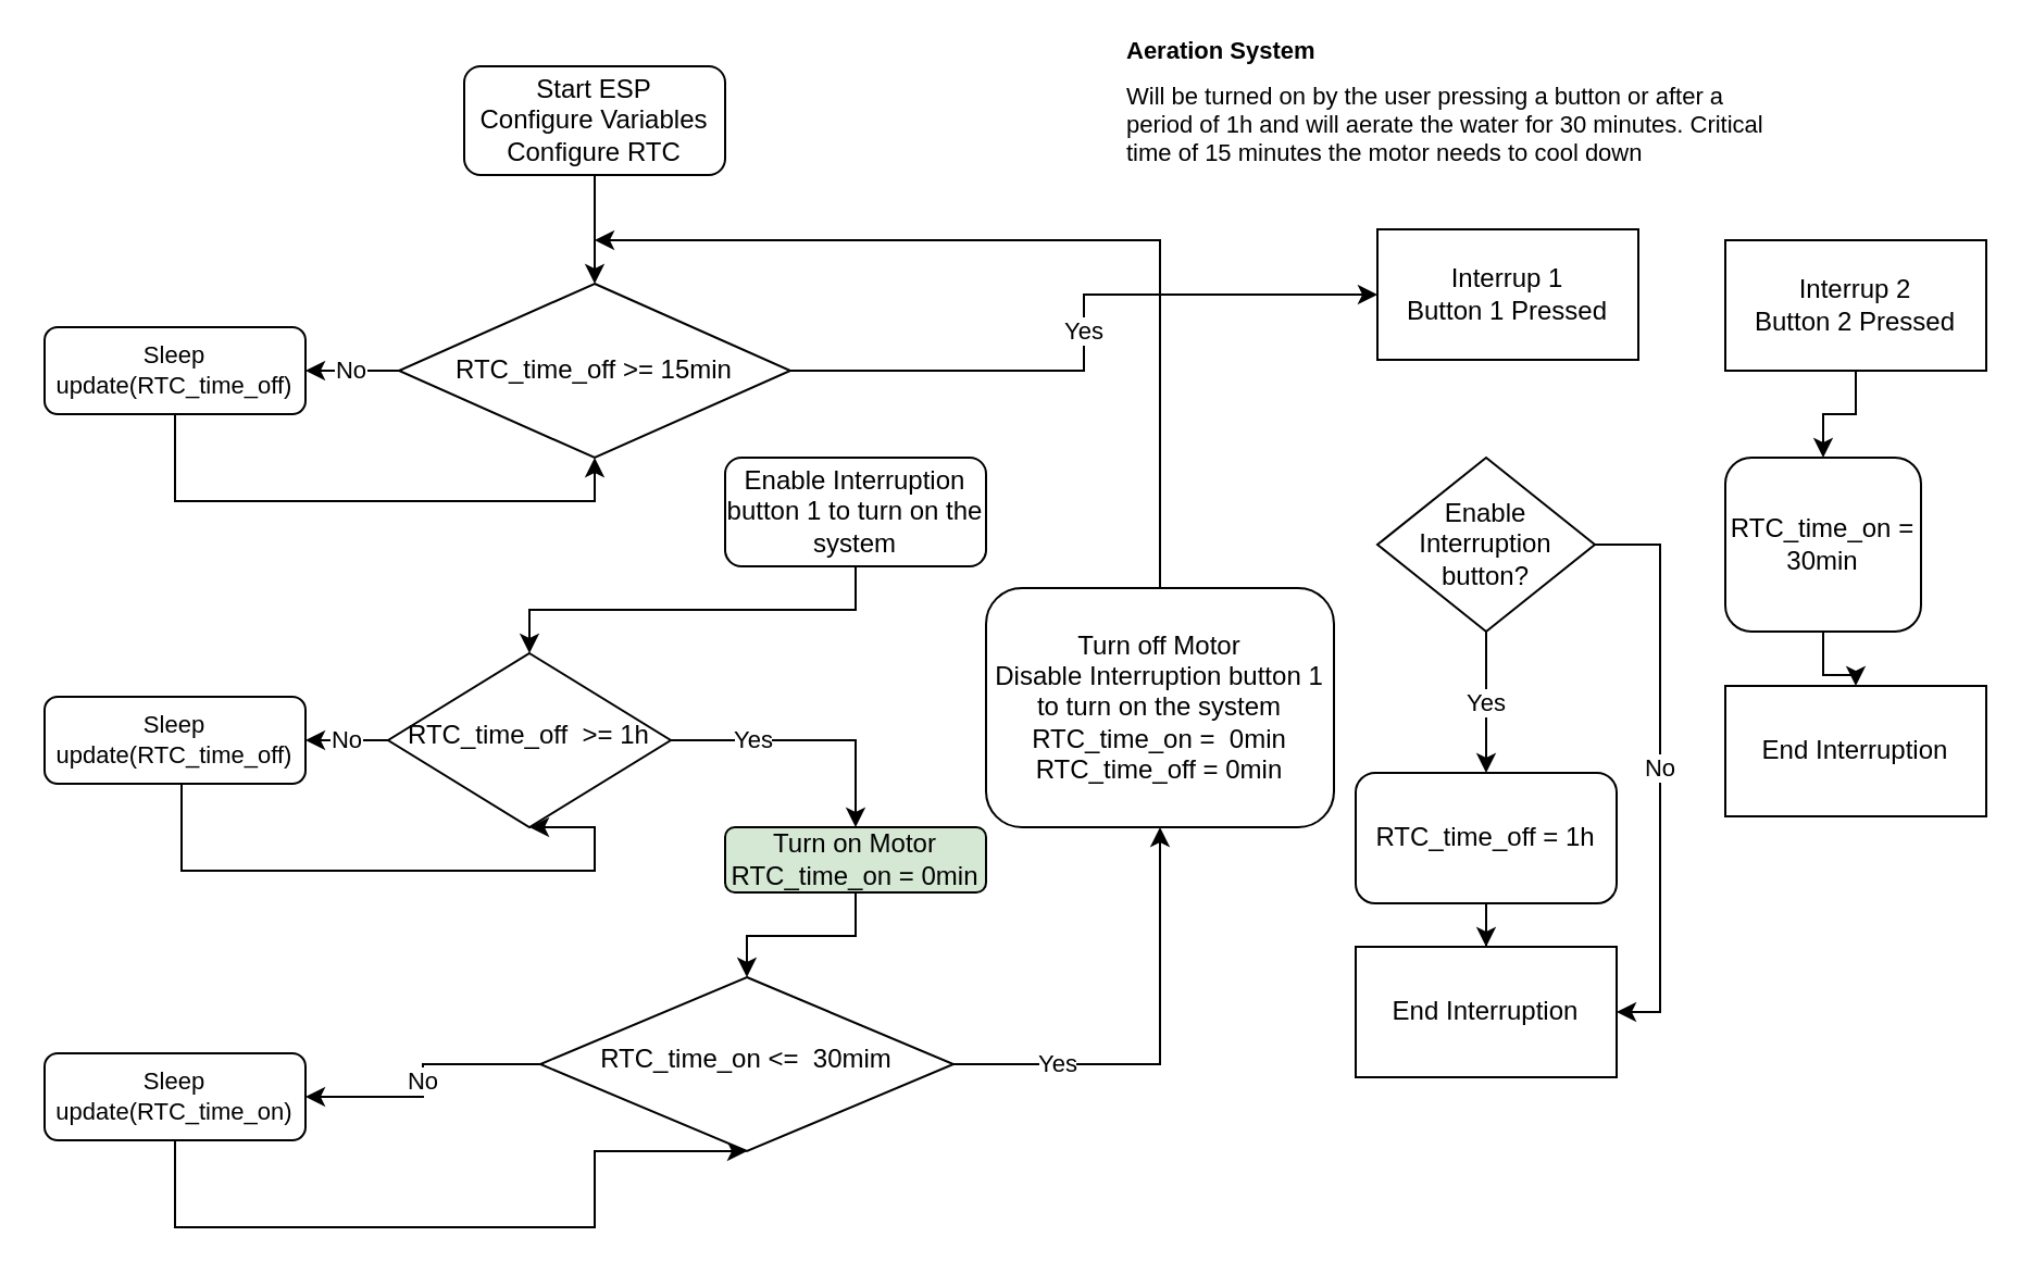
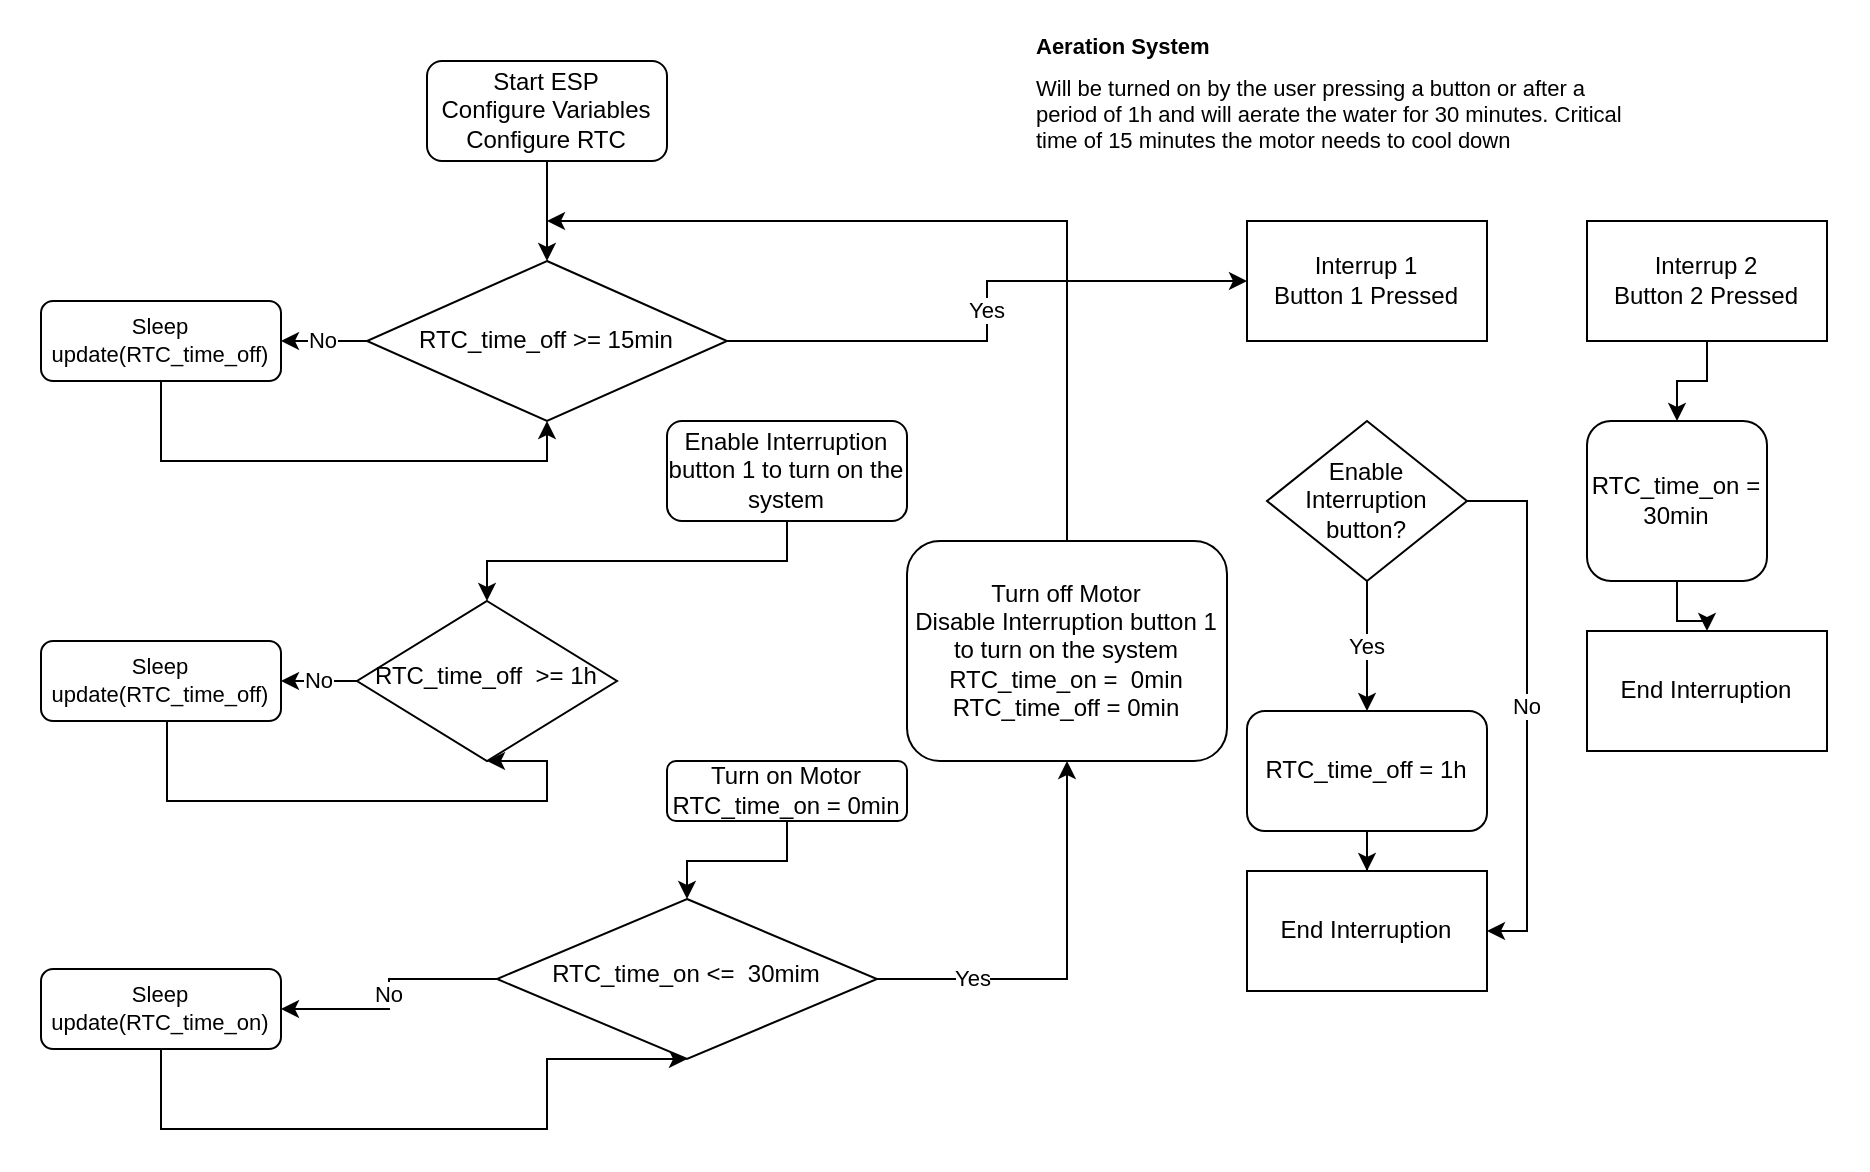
- <mxCell id="24" value="Interrup 1&lt;br&gt;Button 1 Pressed" style="rounded=0;whiteSpace=wrap;html=1;" vertex="1" parent="1"><mxGeometry x="633" y="105" width="120" height="60" as="geometry" /></mxCell>
+ <mxCell id="24" value="Interrup 1&lt;br&gt;Button 1 Pressed" style="rounded=0;whiteSpace=wrap;html=1;" vertex="1" parent="1"><mxGeometry x="623" y="110" width="120" height="60" as="geometry" /></mxCell>
- <mxCell id="5" value="Yes" style="edgeStyle=orthogonalEdgeStyle;rounded=0;orthogonalLoop=1;jettySize=auto;html=1;exitX=1;exitY=0.5;exitDx=0;exitDy=0;entryX=0.5;entryY=0;entryDx=0;entryDy=0;" edge="1" parent="1" source="6" target="17"><mxGeometry x="-0.4" relative="1" as="geometry"><mxPoint as="offset" /></mxGeometry></mxCell>
- <mxCell id="17" value="Turn on Motor&lt;br&gt;RTC_time_on = 0min" style="rounded=1;whiteSpace=wrap;html=1;fontSize=12;glass=0;strokeWidth=1;shadow=0;fillColor=#d5e8d4;" vertex="1" parent="1"><mxGeometry x="333" y="380" width="120" height="30" as="geometry" /></mxCell>
+ <mxCell id="17" value="Turn on Motor&lt;br&gt;RTC_time_on = 0min" style="rounded=1;whiteSpace=wrap;html=1;fontSize=12;glass=0;strokeWidth=1;shadow=0;" vertex="1" parent="1"><mxGeometry x="333" y="380" width="120" height="30" as="geometry" /></mxCell>
